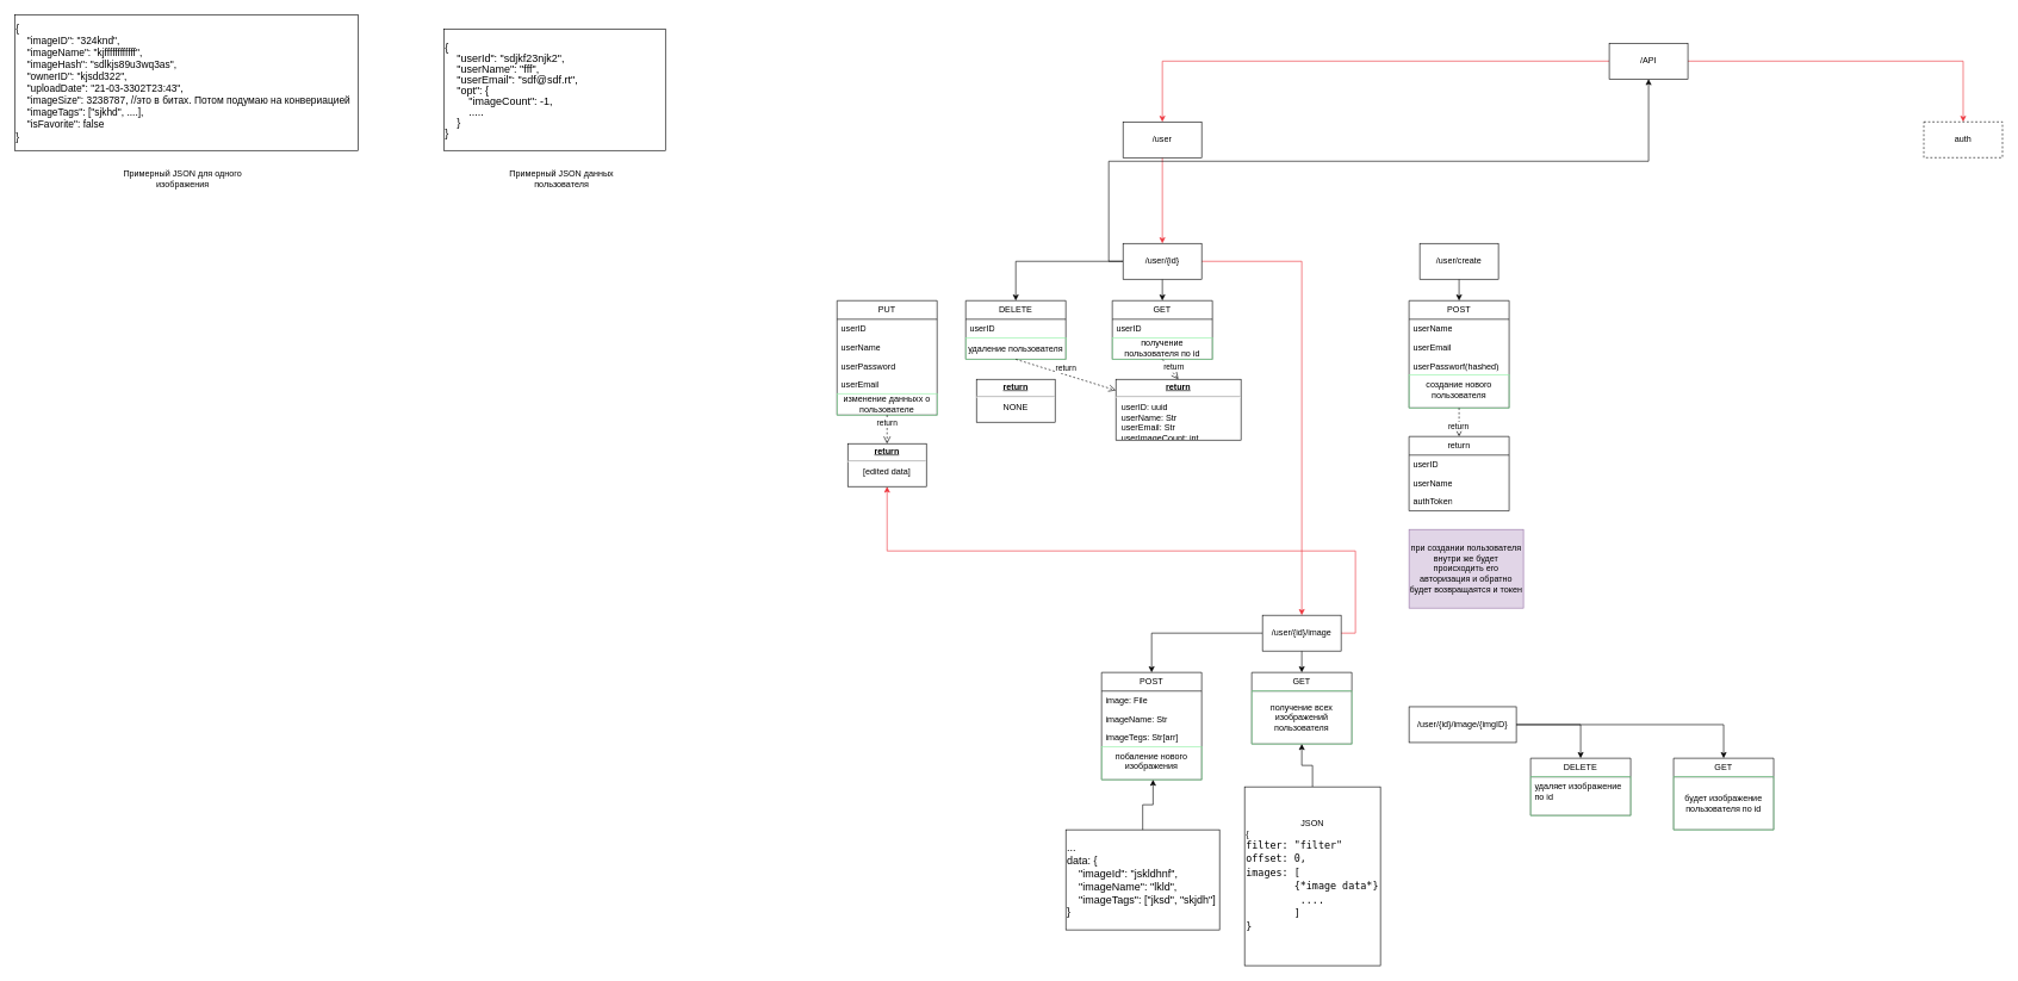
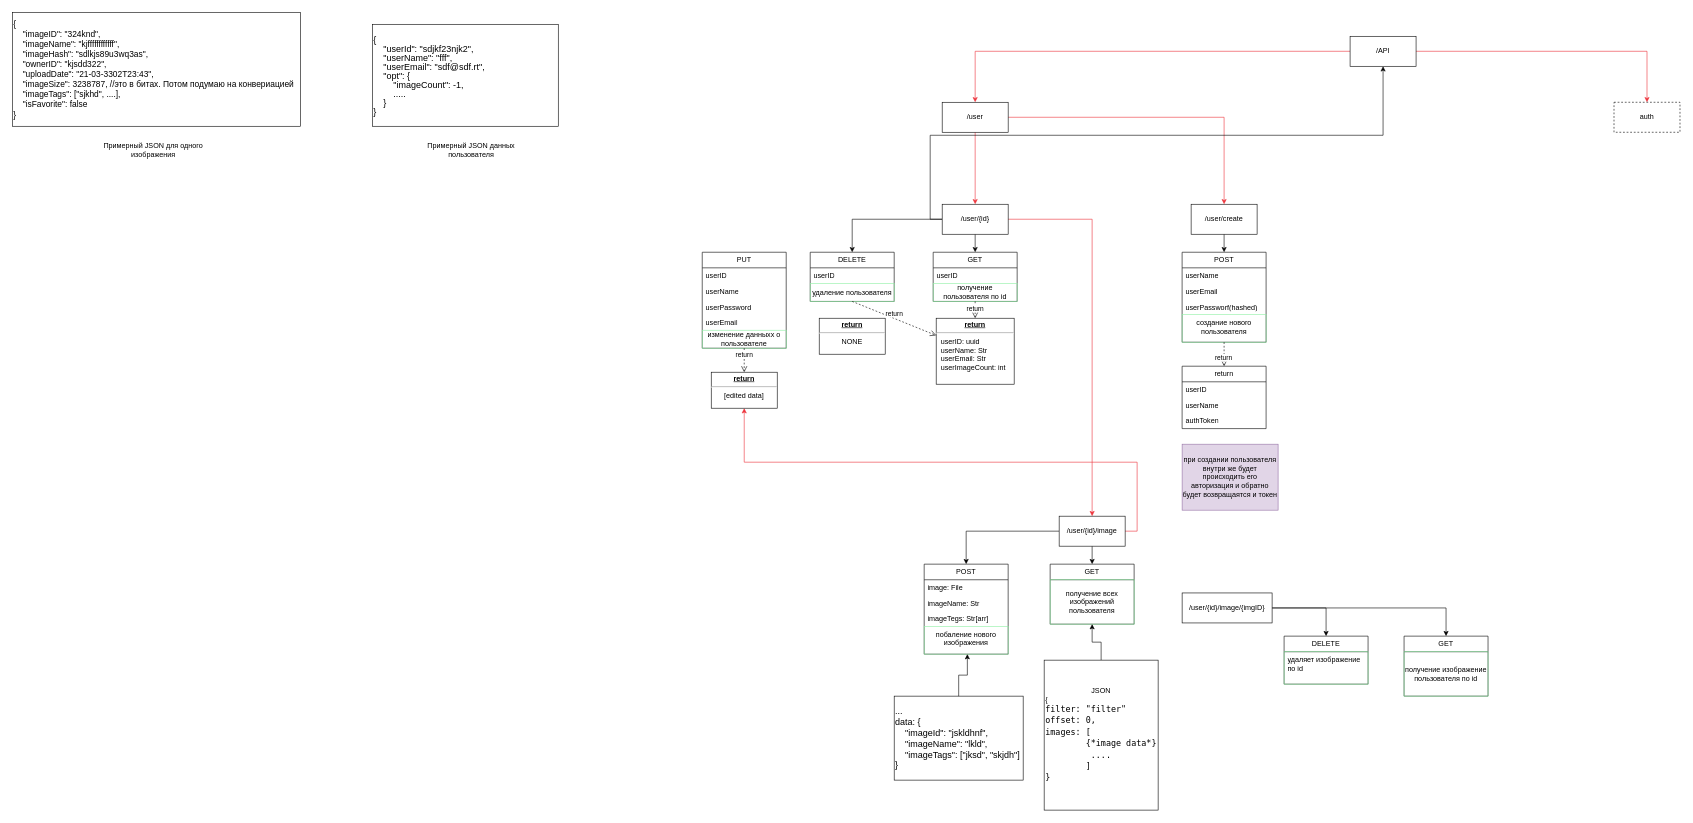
+ <mxCell id="12" style="edgeStyle=orthogonalEdgeStyle;rounded=0;orthogonalLoop=1;jettySize=auto;html=1;exitX=1;exitY=0.5;exitDx=0;exitDy=0;strokeColor=#ed333b;" parent="1" source="13" target="37" edge="1"><mxGeometry relative="1" as="geometry" /></mxCell>
- <mxCell id="17" value="&lt;p style=&quot;margin:0px;margin-top:4px;text-align:center;text-decoration:underline;&quot;&gt;&lt;b&gt;return&lt;/b&gt;&lt;br&gt;&lt;/p&gt;&lt;hr&gt;&lt;p style=&quot;margin:0px;margin-left:8px;&quot;&gt;userID: uuid&lt;br&gt;&lt;/p&gt;&lt;p style=&quot;margin:0px;margin-left:8px;&quot;&gt;userName: Str&lt;/p&gt;&lt;p style=&quot;margin:0px;margin-left:8px;&quot;&gt;userEmail: Str&lt;/p&gt;&lt;p style=&quot;margin:0px;margin-left:8px;&quot;&gt;userImageCount: int&lt;br&gt;&lt;/p&gt;" style="verticalAlign=top;align=left;overflow=fill;fontSize=12;fontFamily=Helvetica;html=1;whiteSpace=wrap;" parent="1" vertex="1"><mxGeometry x="1560" y="530" width="175" height="85" as="geometry" /></mxCell>
+ <mxCell id="17" value="&lt;p style=&quot;margin:0px;margin-top:4px;text-align:center;text-decoration:underline;&quot;&gt;&lt;b&gt;return&lt;/b&gt;&lt;br&gt;&lt;/p&gt;&lt;hr&gt;&lt;p style=&quot;margin:0px;margin-left:8px;&quot;&gt;userID: uuid&lt;br&gt;&lt;/p&gt;&lt;p style=&quot;margin:0px;margin-left:8px;&quot;&gt;userName: Str&lt;/p&gt;&lt;p style=&quot;margin:0px;margin-left:8px;&quot;&gt;userEmail: Str&lt;/p&gt;&lt;p style=&quot;margin:0px;margin-left:8px;&quot;&gt;userImageCount: int&lt;br&gt;&lt;/p&gt;" style="verticalAlign=top;align=left;overflow=fill;fontSize=12;fontFamily=Helvetica;html=1;whiteSpace=wrap;" parent="1" vertex="1"><mxGeometry x="1560" y="530" width="130" height="110" as="geometry" /></mxCell>
- <mxCell id="62" value="будет изображение пользователя по id" style="text;html=1;strokeColor=#8ff0a4;fillColor=none;align=center;verticalAlign=middle;whiteSpace=wrap;rounded=0;" parent="61" vertex="1"><mxGeometry y="26" width="140" height="74" as="geometry" /></mxCell>
+ <mxCell id="62" value="получение изображение пользователя по id" style="text;html=1;strokeColor=#8ff0a4;fillColor=none;align=center;verticalAlign=middle;whiteSpace=wrap;rounded=0;" parent="61" vertex="1"><mxGeometry y="26" width="140" height="74" as="geometry" /></mxCell>
